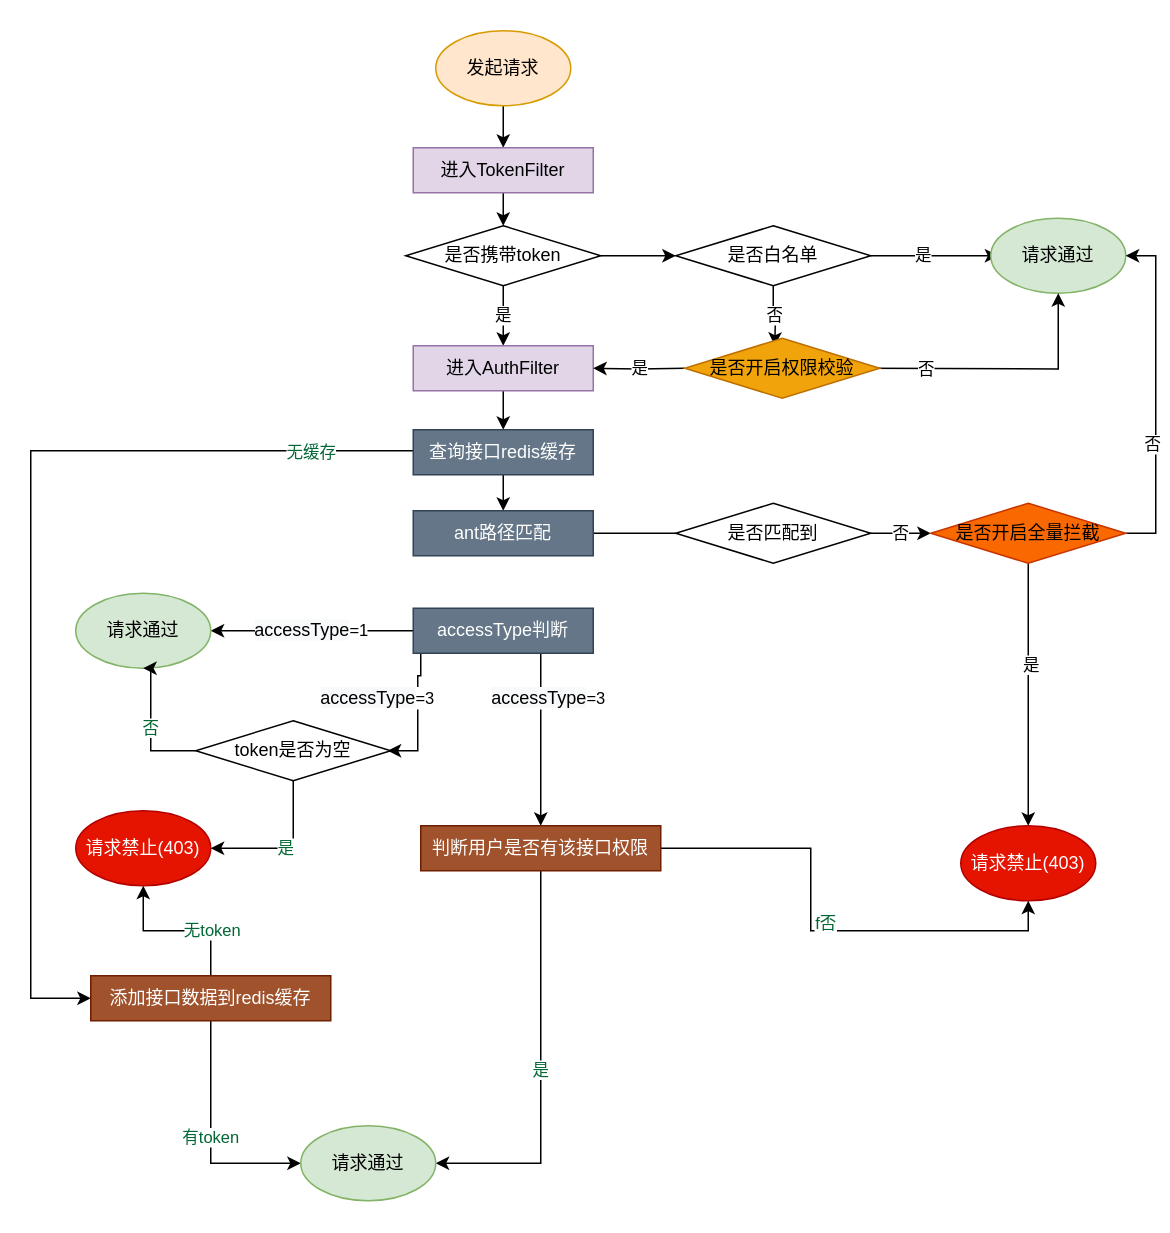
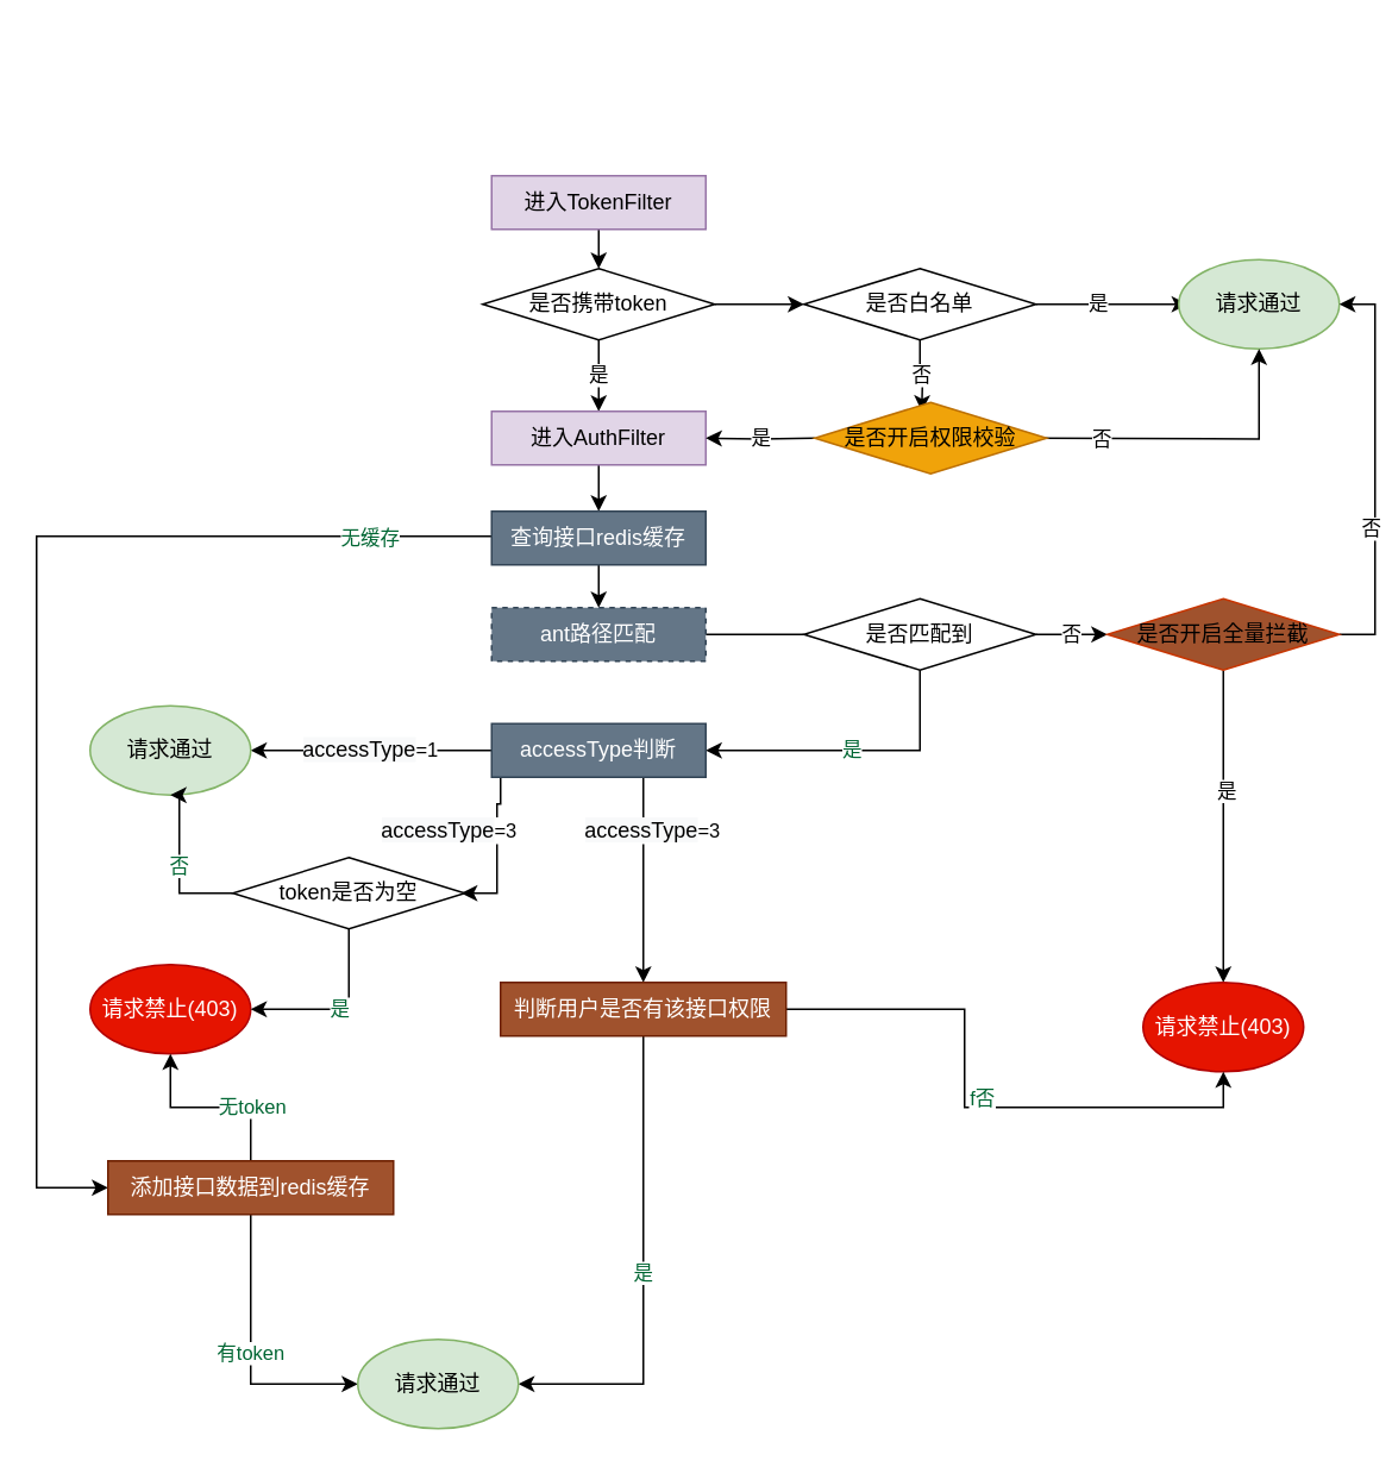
- <mxCell id="6" value="发起请求" style="ellipse;whiteSpace=wrap;html=1;fillColor=#ffe6cc;strokeColor=#d79b00;" vertex="1" parent="1"><mxGeometry x="290" y="20" width="90" height="50" as="geometry" /></mxCell>
- <mxCell id="5" value="" style="edgeStyle=orthogonalEdgeStyle;rounded=0;orthogonalLoop=1;jettySize=auto;html=1;" edge="1" parent="1" source="6" target="9"><mxGeometry relative="1" as="geometry" /></mxCell>
- <mxCell id="26" value="ant路径匹配" style="rounded=0;whiteSpace=wrap;html=1;fillColor=#647687;strokeColor=#314354;fontColor=#ffffff;" vertex="1" parent="1"><mxGeometry x="275" y="340" width="120" height="30" as="geometry" /></mxCell>
+ <mxCell id="26" value="ant路径匹配" style="rounded=0;whiteSpace=wrap;html=1;fillColor=#647687;strokeColor=#314354;fontColor=#ffffff;dashed=1;" vertex="1" parent="1"><mxGeometry x="275" y="340" width="120" height="30" as="geometry" /></mxCell>
- <mxCell id="34" value="是否开启全量拦截" style="rhombus;whiteSpace=wrap;html=1;fillColor=#fa6800;fontColor=#000000;strokeColor=#C73500;" vertex="1" parent="1"><mxGeometry x="620" y="335" width="130" height="40" as="geometry" /></mxCell>
+ <mxCell id="34" value="是否开启全量拦截" style="rhombus;whiteSpace=wrap;html=1;fillColor=#a0522d;fontColor=#000000;strokeColor=#C73500;" vertex="1" parent="1"><mxGeometry x="620" y="335" width="130" height="40" as="geometry" /></mxCell>
+ <mxCell id="28" value="是" style="edgeStyle=orthogonalEdgeStyle;rounded=0;orthogonalLoop=1;jettySize=auto;html=1;entryX=1;entryY=0.5;entryDx=0;entryDy=0;fontColor=#006633;" edge="1" parent="1" source="29" target="39"><mxGeometry relative="1" as="geometry"><Array as="points"><mxPoint x="515" y="420" /></Array></mxGeometry></mxCell>
